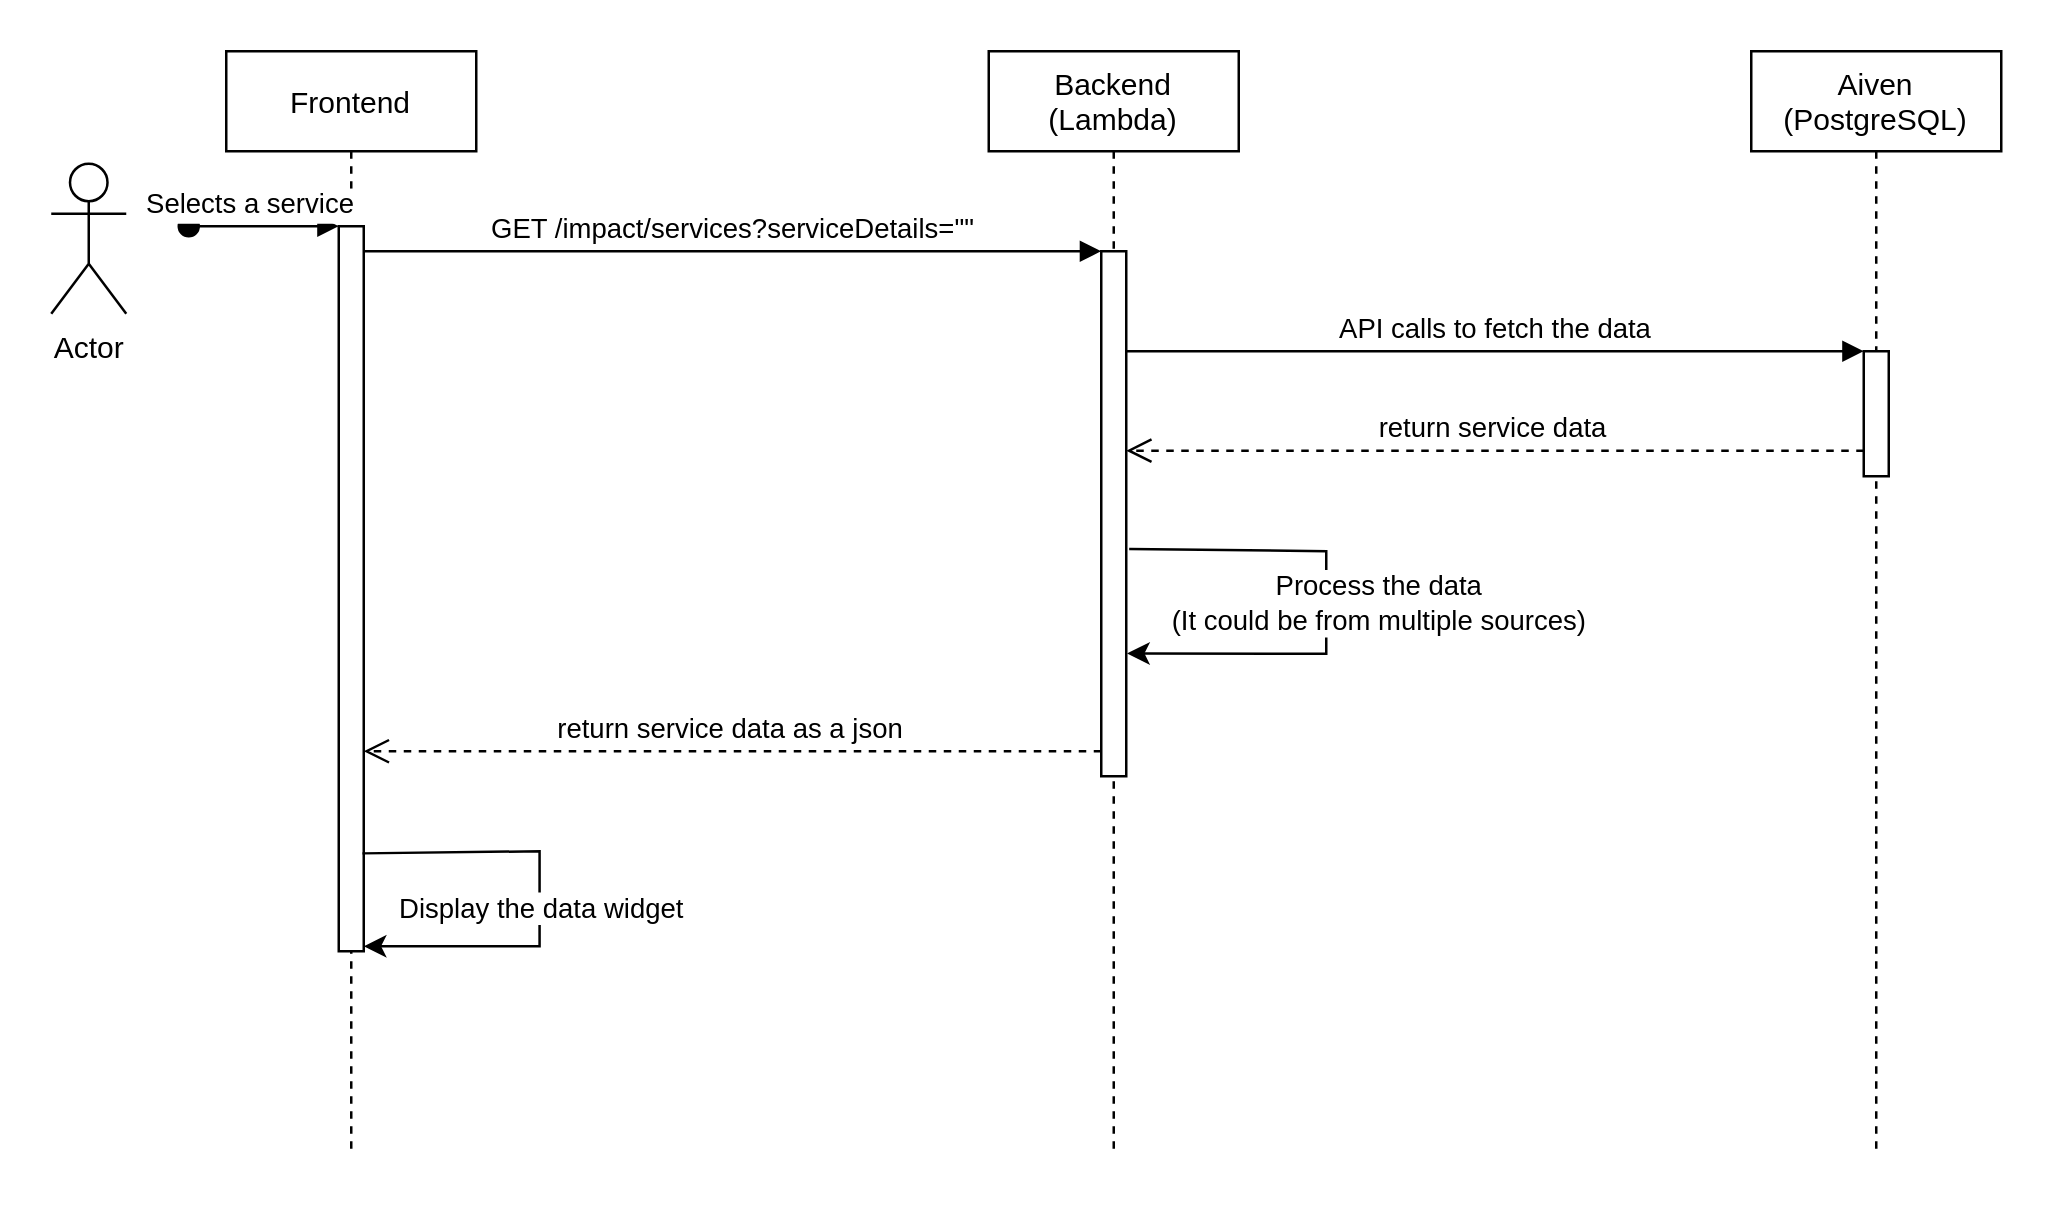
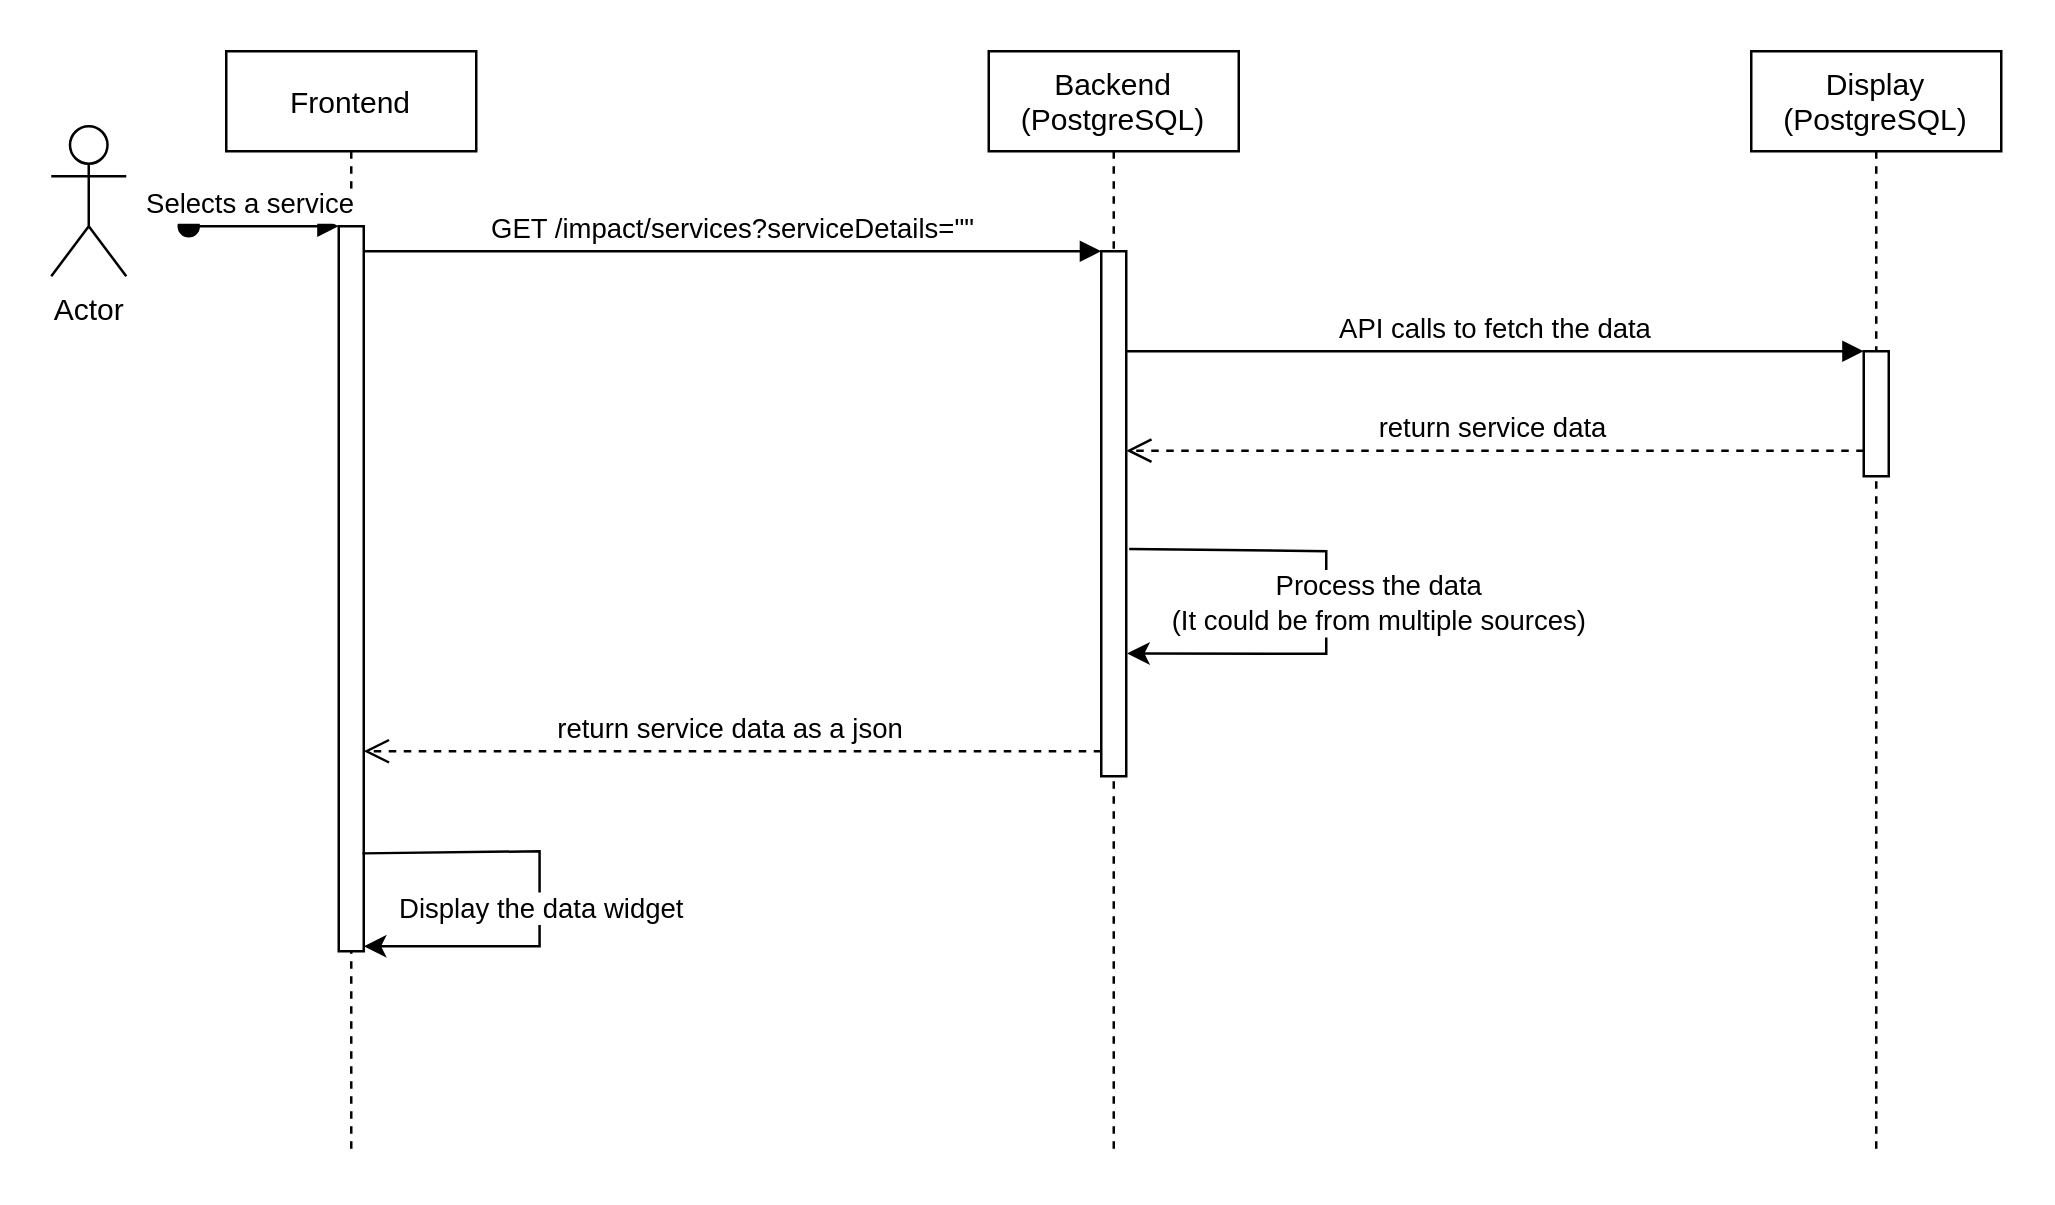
- <mxCell id="5" value="Backend&#10;(Lambda)&#10;" style="shape=umlLifeline;perimeter=lifelinePerimeter;container=1;collapsible=0;recursiveResize=0;rounded=0;shadow=0;strokeWidth=1;verticalAlign=top;" parent="1" vertex="1"><mxGeometry x="395" y="20" width="100" height="440" as="geometry" /></mxCell>
+ <mxCell id="5" value="Backend&#10;(PostgreSQL)&#10;" style="shape=umlLifeline;perimeter=lifelinePerimeter;container=1;collapsible=0;recursiveResize=0;rounded=0;shadow=0;strokeWidth=1;verticalAlign=top;" parent="1" vertex="1"><mxGeometry x="395" y="20" width="100" height="440" as="geometry" /></mxCell>
- <mxCell id="10" value="Aiven&#10;(PostgreSQL)" style="shape=umlLifeline;perimeter=lifelinePerimeter;container=1;collapsible=0;recursiveResize=0;rounded=0;shadow=0;strokeWidth=1;verticalAlign=top;" vertex="1" parent="1"><mxGeometry x="700" y="20" width="100" height="440" as="geometry" /></mxCell>
+ <mxCell id="10" value="Display&#10;(PostgreSQL)" style="shape=umlLifeline;perimeter=lifelinePerimeter;container=1;collapsible=0;recursiveResize=0;rounded=0;shadow=0;strokeWidth=1;verticalAlign=top;" vertex="1" parent="1"><mxGeometry x="700" y="20" width="100" height="440" as="geometry" /></mxCell>
- <mxCell id="7" value="Actor" style="shape=umlActor;verticalLabelPosition=bottom;verticalAlign=top;html=1;outlineConnect=0;" vertex="1" parent="1"><mxGeometry x="20" y="65" width="30" height="60" as="geometry" /></mxCell>
+ <mxCell id="7" value="Actor" style="shape=umlActor;verticalLabelPosition=bottom;verticalAlign=top;html=1;outlineConnect=0;" vertex="1" parent="1"><mxGeometry x="20" y="50" width="30" height="60" as="geometry" /></mxCell>
